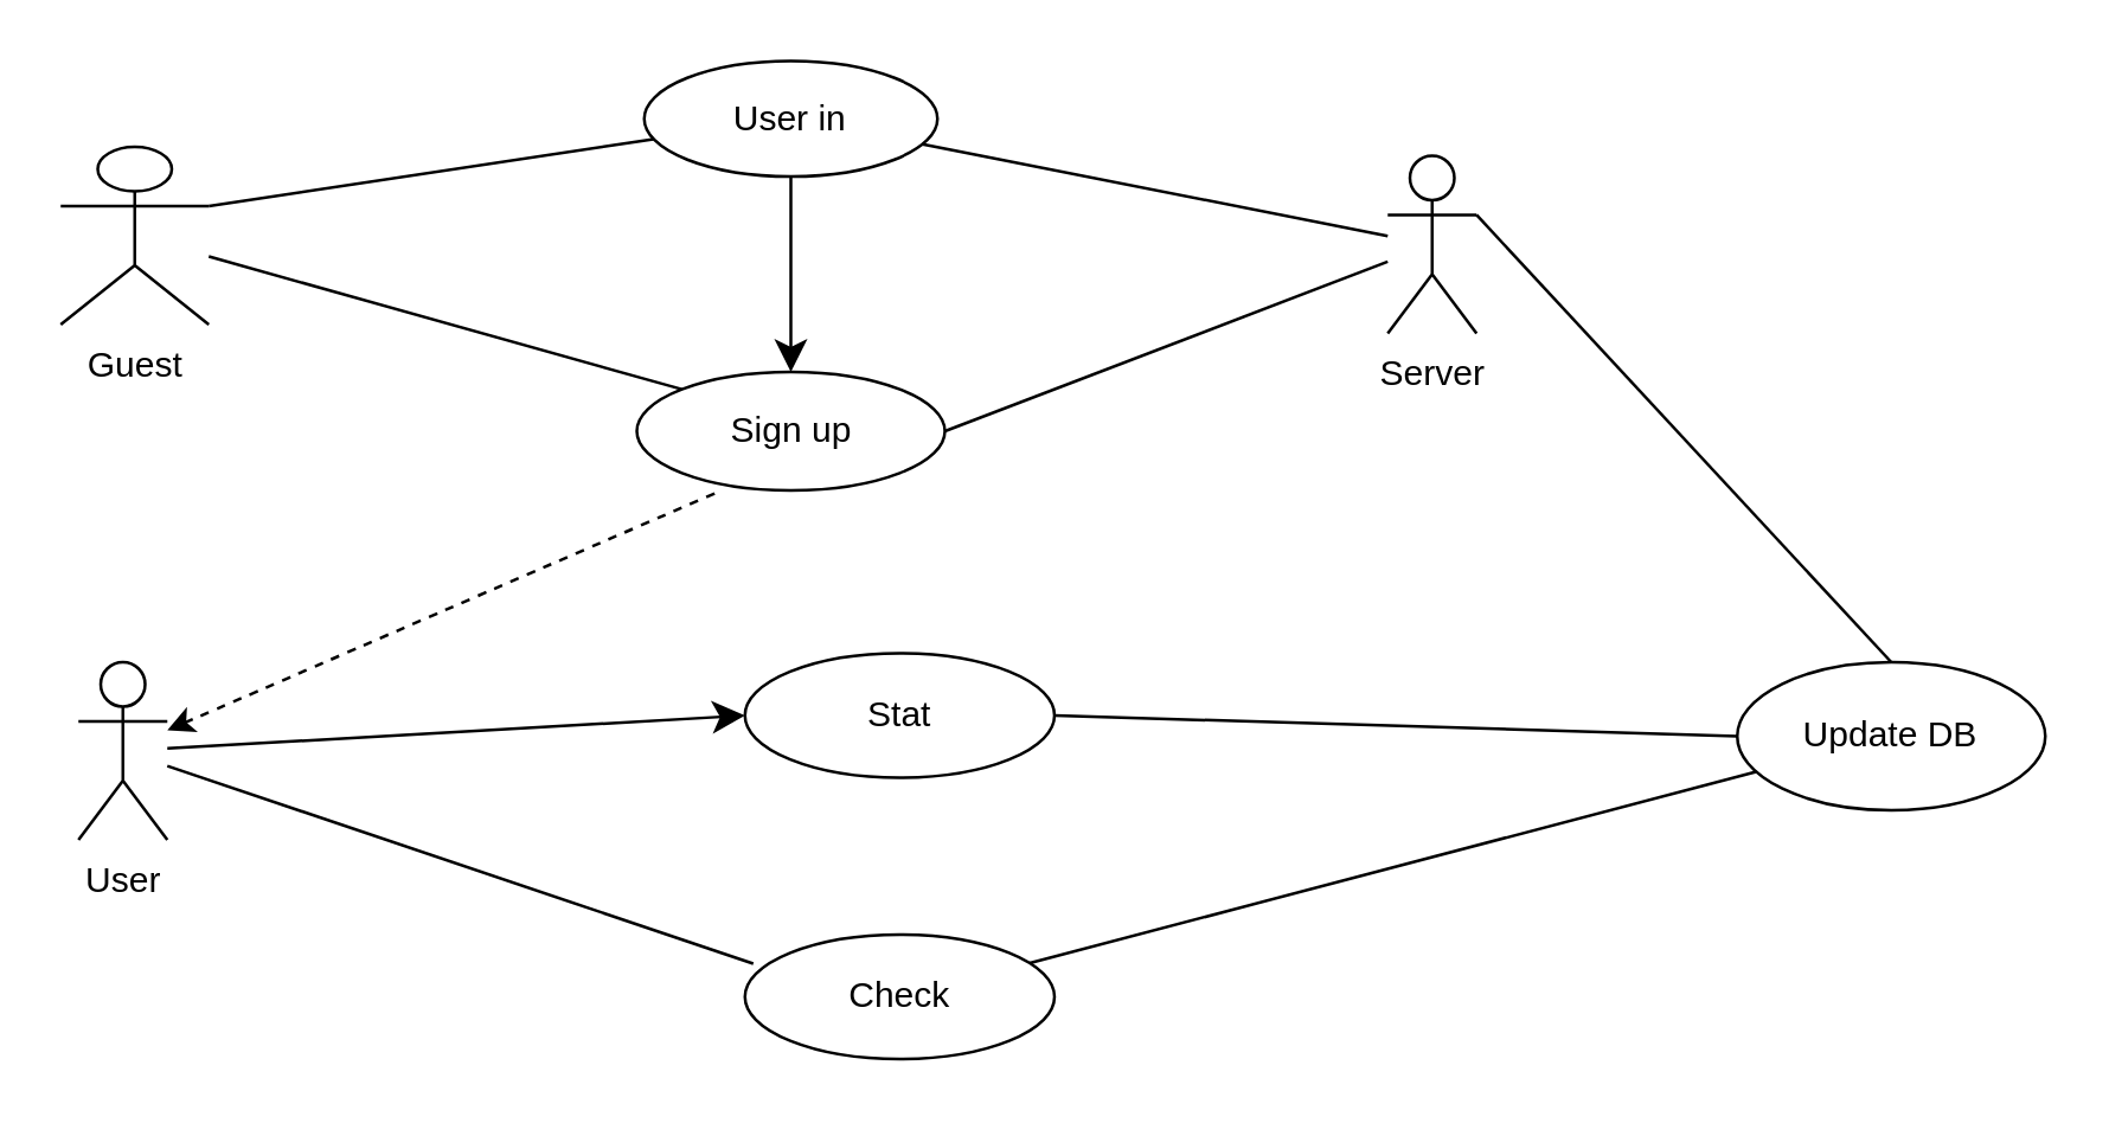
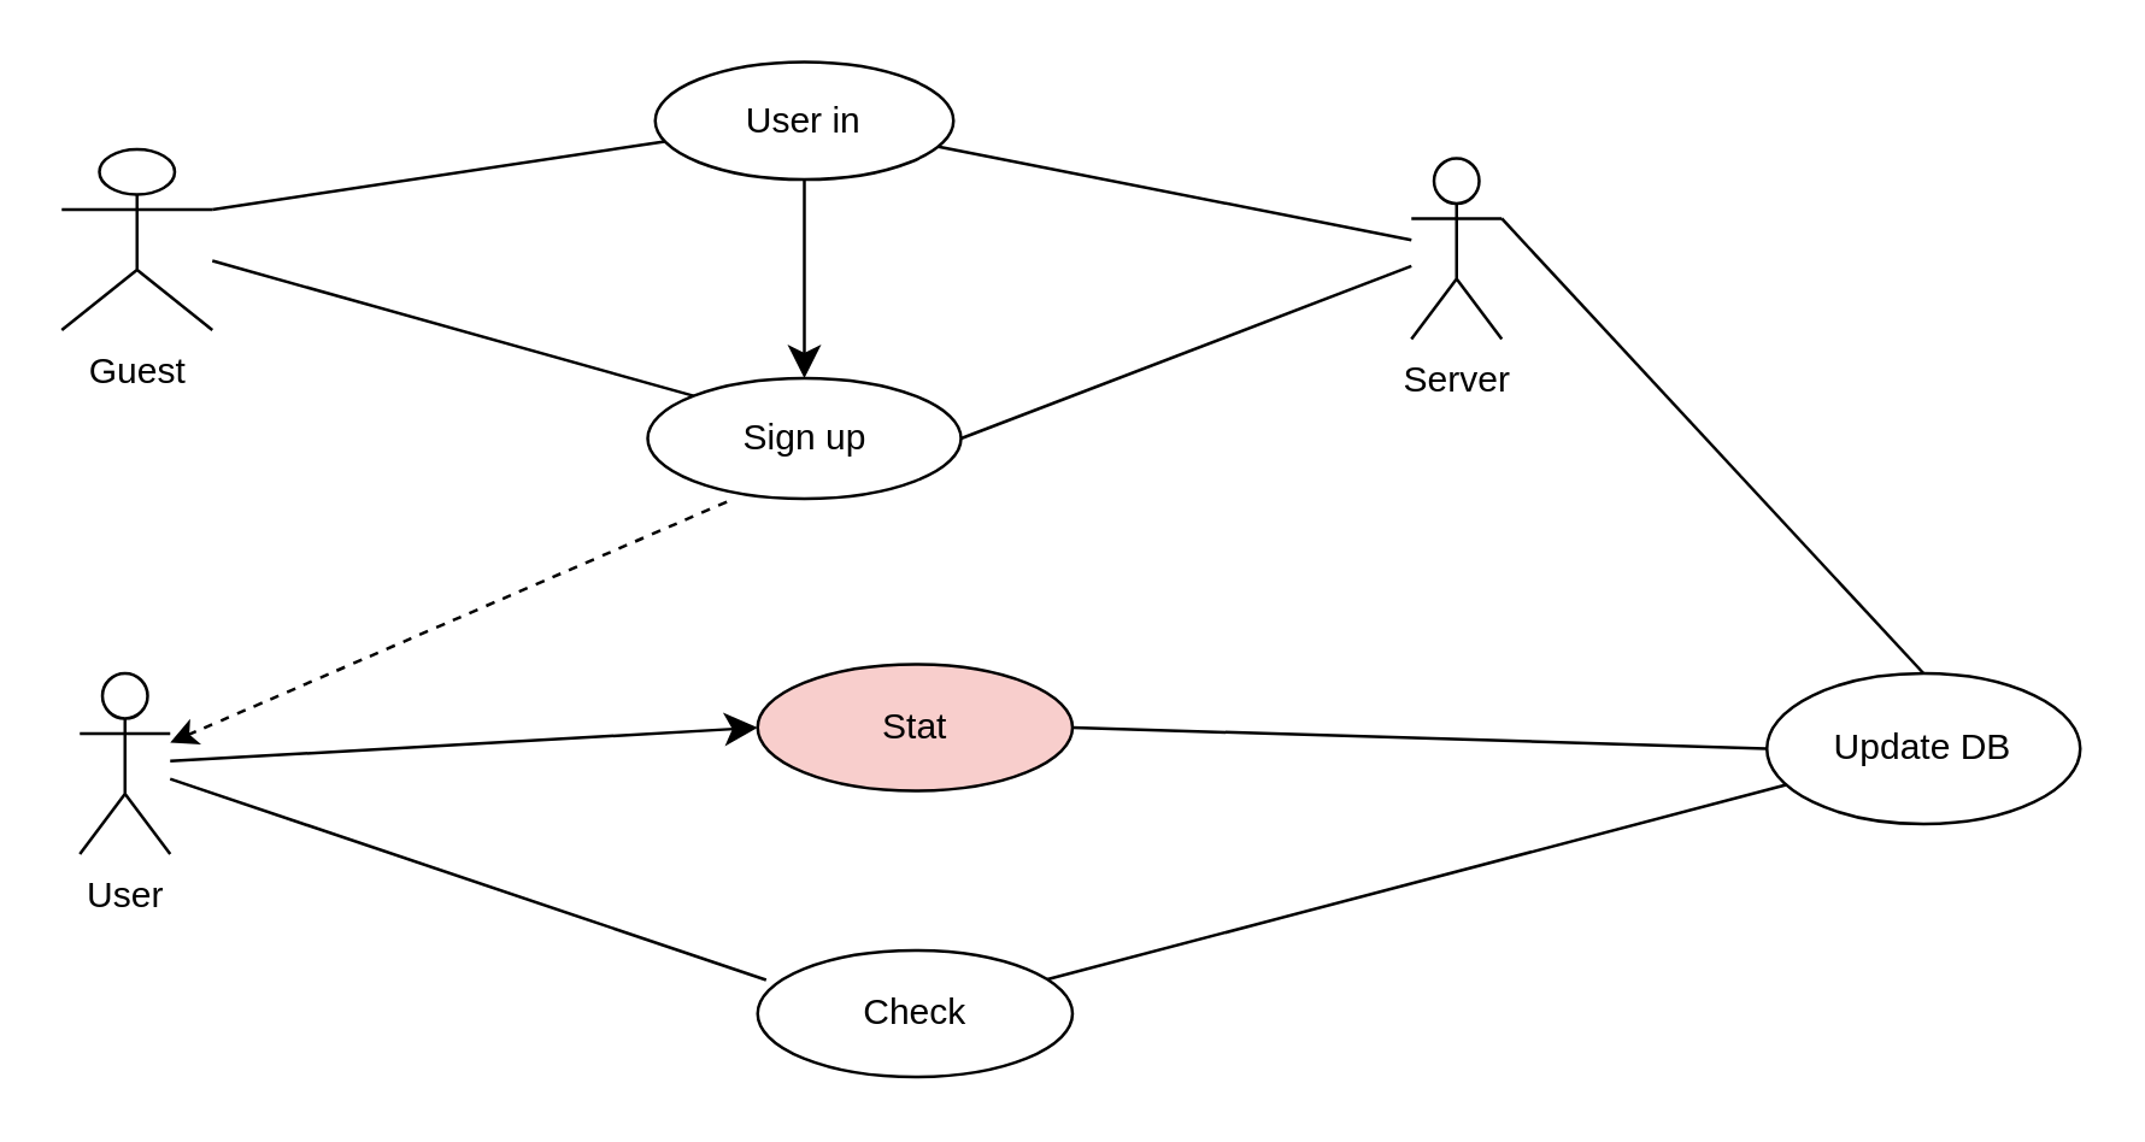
- <mxCell id="19" value="Stat" style="ellipse;whiteSpace=wrap;html=1;" vertex="1" parent="1"><mxGeometry x="251" y="220" width="104.5" height="42" as="geometry" /></mxCell>
+ <mxCell id="19" value="Stat" style="ellipse;whiteSpace=wrap;html=1;fillColor=#f8cecc;" vertex="1" parent="1"><mxGeometry x="251" y="220" width="104.5" height="42" as="geometry" /></mxCell>
